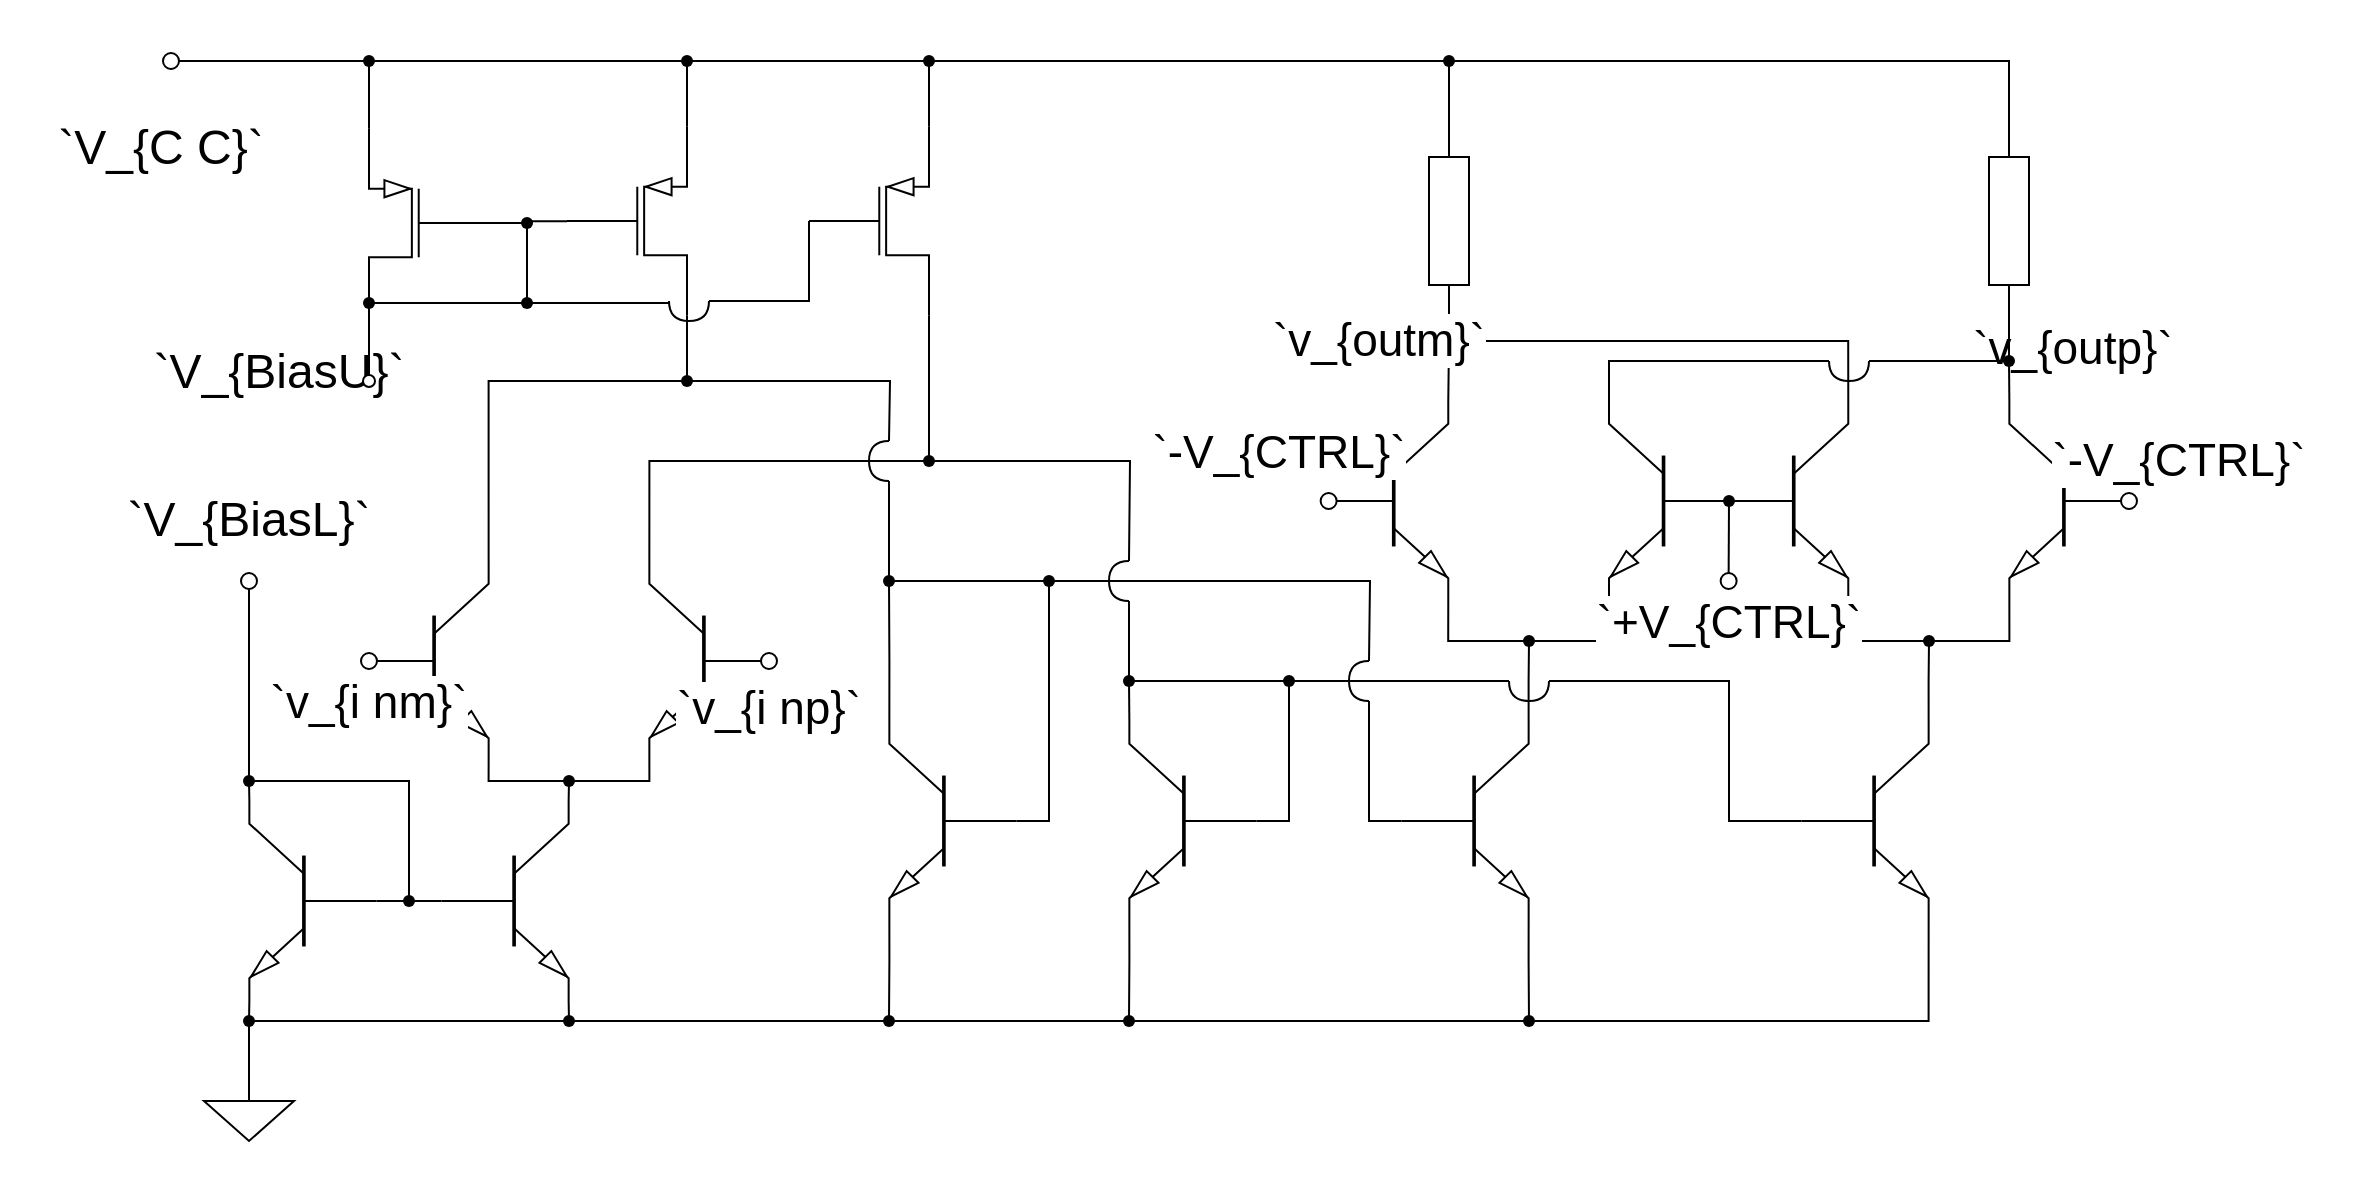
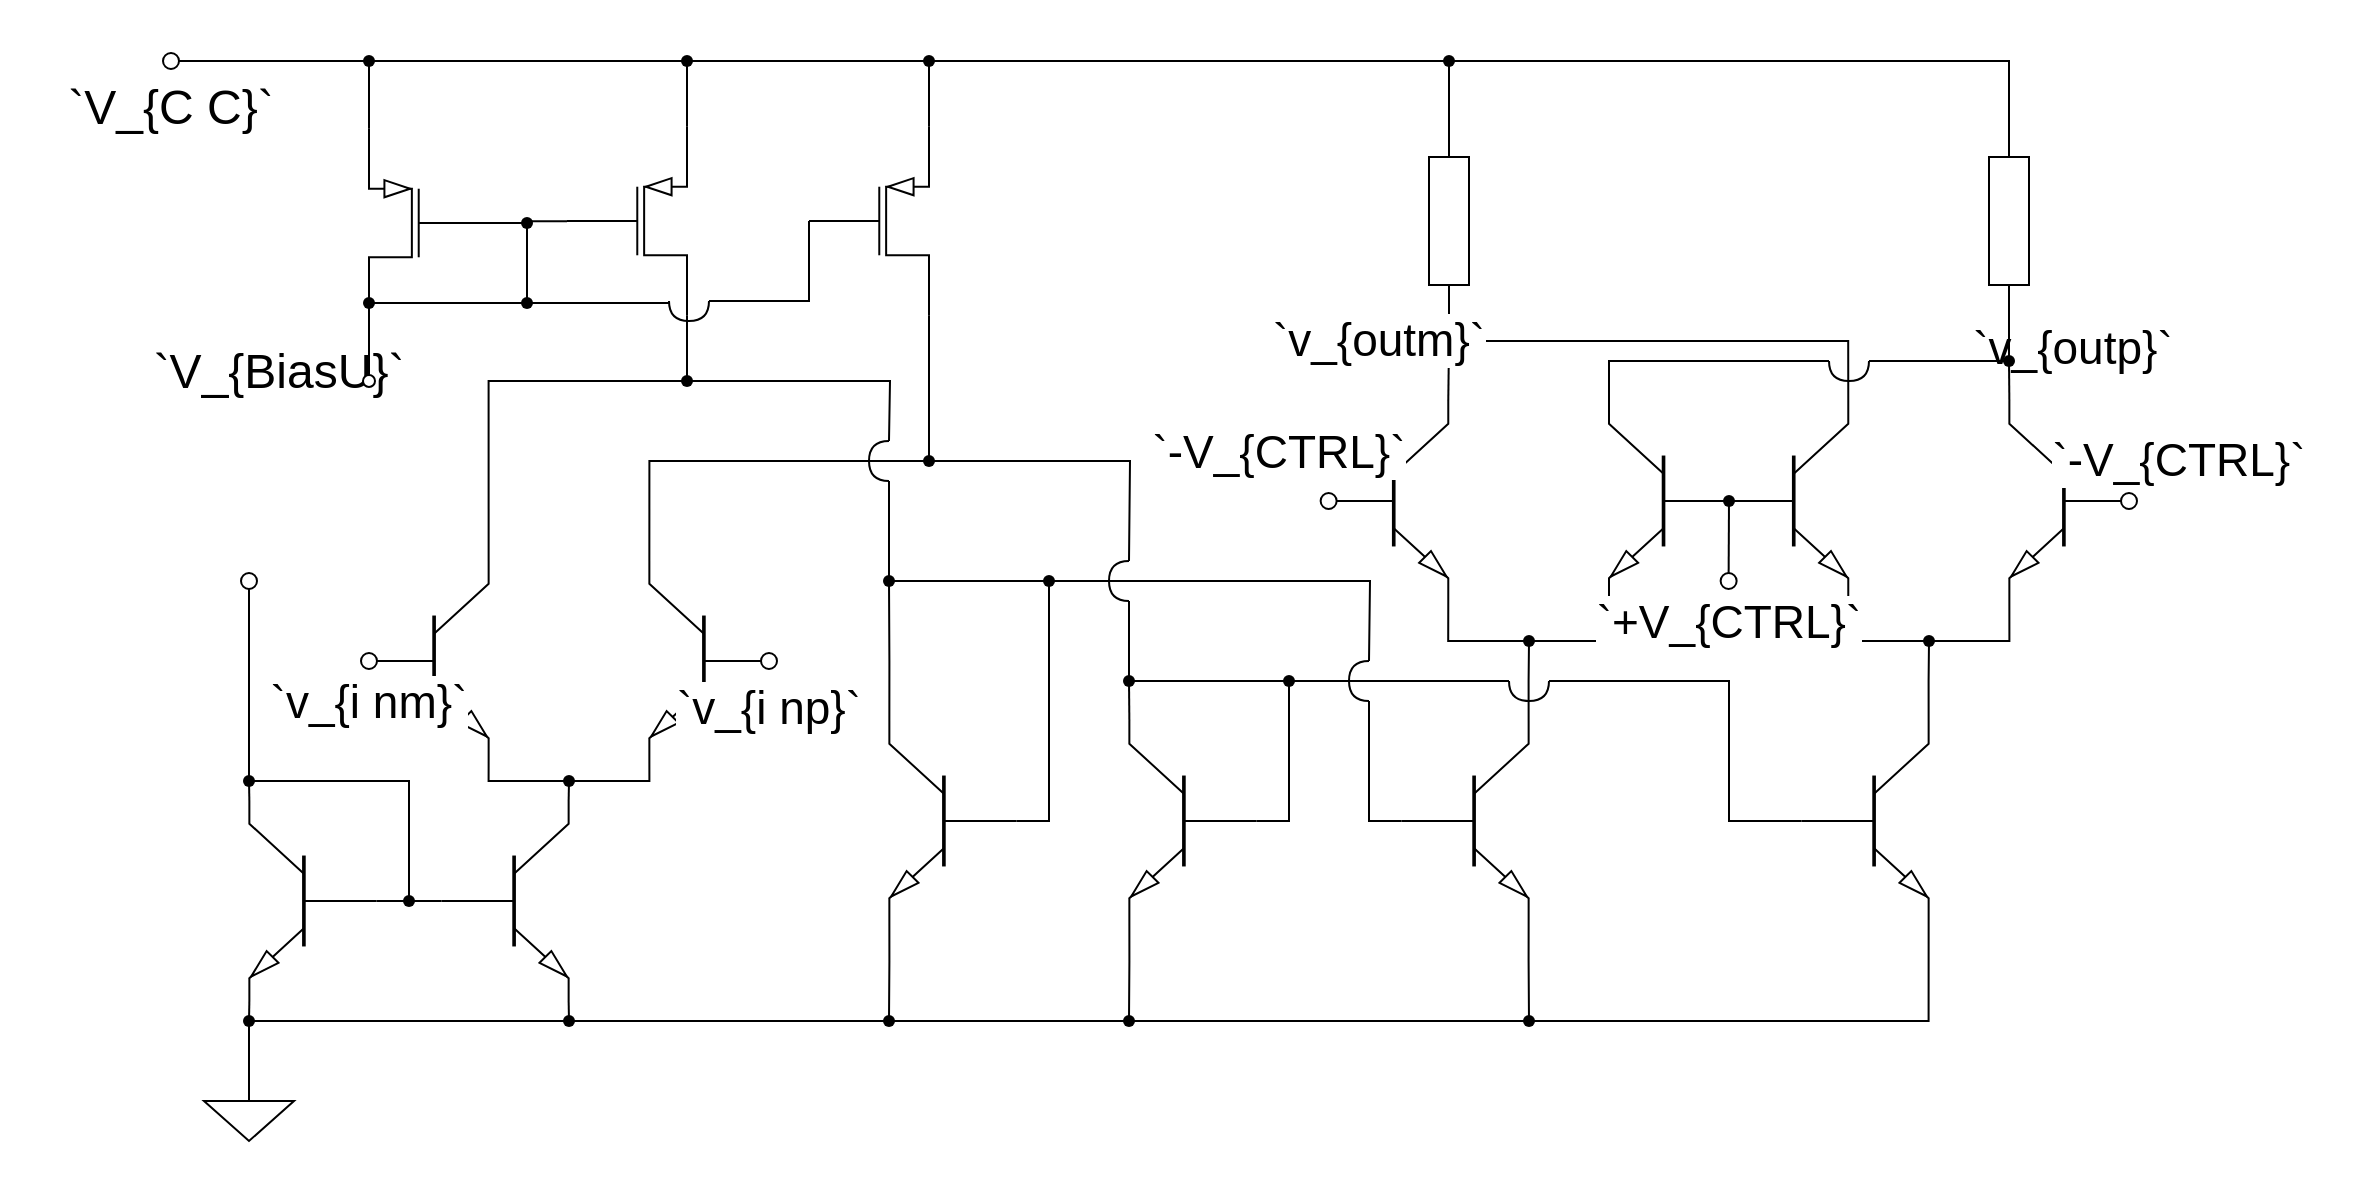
- <mxCell id="102" value="&lt;font style=&quot;font-size: 24px;&quot;&gt;`V_{C C}`&lt;/font&gt;" style="text;html=1;align=center;verticalAlign=middle;resizable=0;points=[];autosize=1;strokeColor=none;fillColor=none;fontFamily=Helvetica;fontSize=11;fontColor=default;labelBackgroundColor=default;" parent="1" vertex="1"><mxGeometry x="15" y="54" width="130" height="40" as="geometry" /></mxCell>
+ <mxCell id="102" value="&lt;font style=&quot;font-size: 24px;&quot;&gt;`V_{C C}`&lt;/font&gt;" style="text;html=1;align=center;verticalAlign=middle;resizable=0;points=[];autosize=1;strokeColor=none;fillColor=none;fontFamily=Helvetica;fontSize=11;fontColor=default;labelBackgroundColor=default;" parent="1" vertex="1"><mxGeometry x="20" y="34" width="130" height="40" as="geometry" /></mxCell>
- <mxCell id="107" value="&lt;span style=&quot;font-size: 24px;&quot;&gt;`V_{BiasL}`&lt;/span&gt;" style="text;html=1;align=center;verticalAlign=middle;resizable=0;points=[];autosize=1;strokeColor=none;fillColor=none;fontSize=11;fontFamily=Helvetica;fontColor=default;labelBackgroundColor=default;" parent="1" vertex="1"><mxGeometry x="54" y="240" width="140" height="40" as="geometry" /></mxCell>
